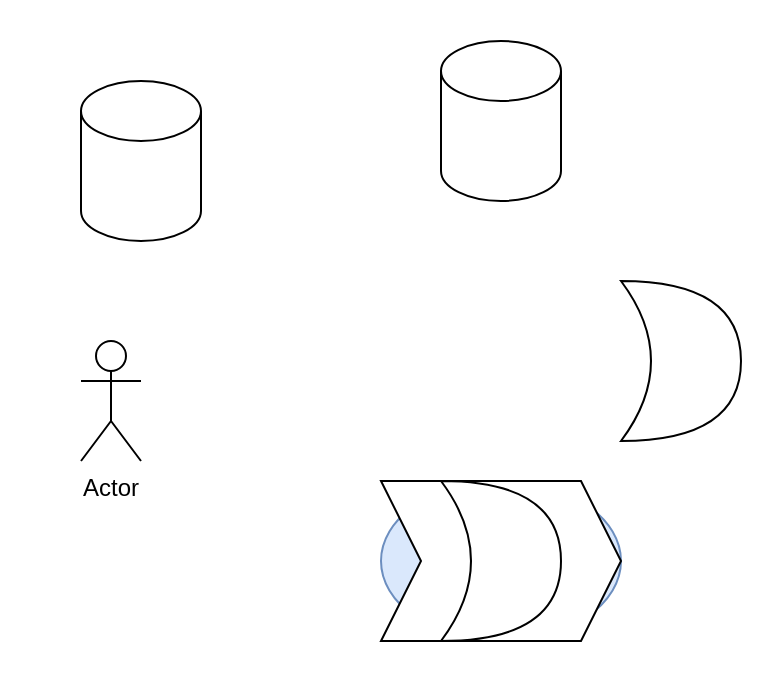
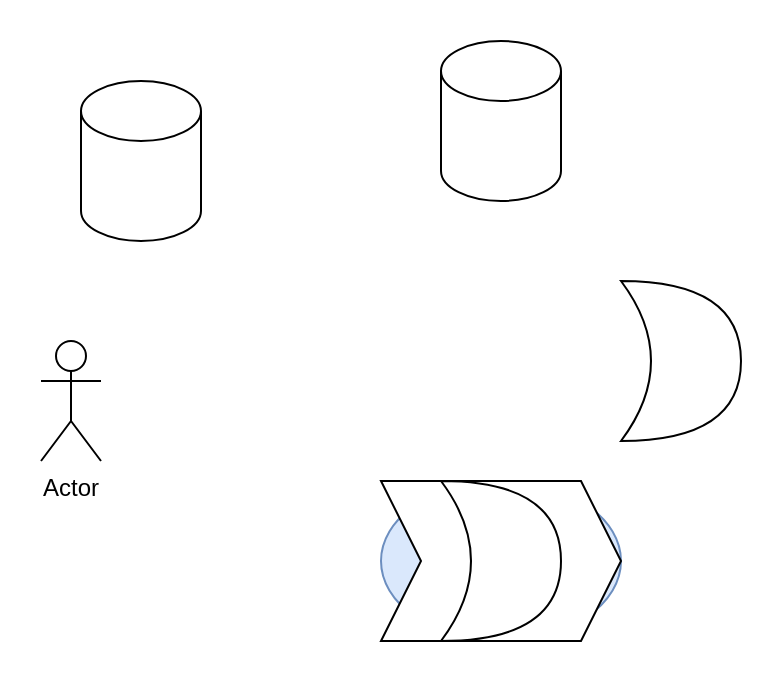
- <mxCell id="8" value="Actor" style="shape=umlActor;verticalLabelPosition=bottom;verticalAlign=top;html=1;outlineConnect=0;" vertex="1" parent="1"><mxGeometry x="40" y="170" width="30" height="60" as="geometry" /></mxCell>
+ <mxCell id="8" value="Actor" style="shape=umlActor;verticalLabelPosition=bottom;verticalAlign=top;html=1;outlineConnect=0;" vertex="1" parent="1"><mxGeometry x="20" y="170" width="30" height="60" as="geometry" /></mxCell>
